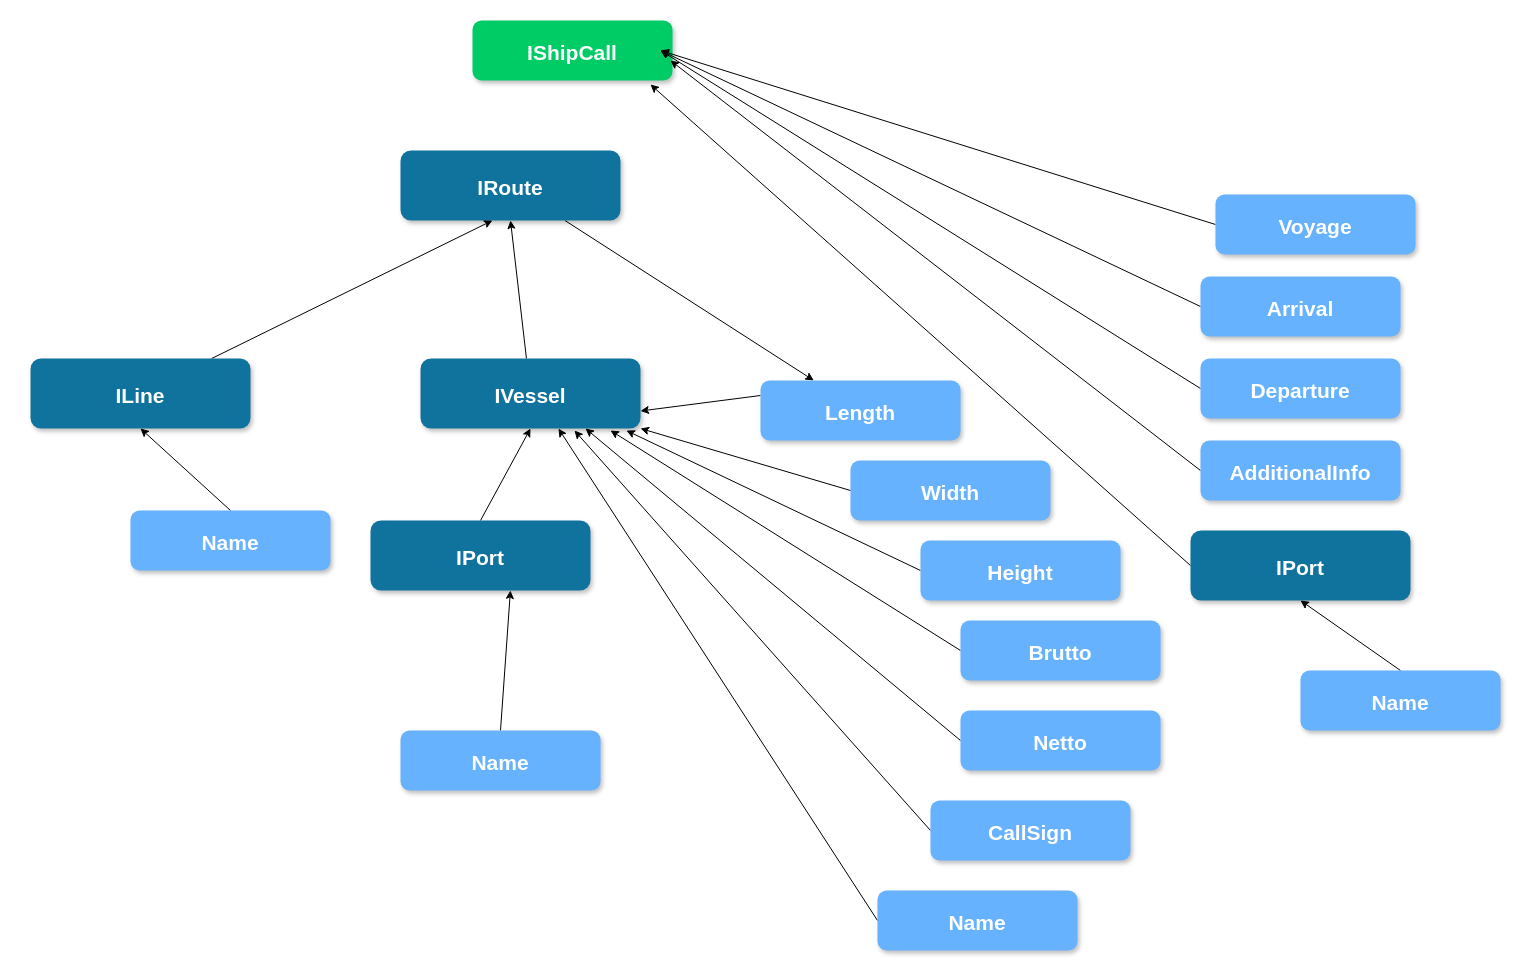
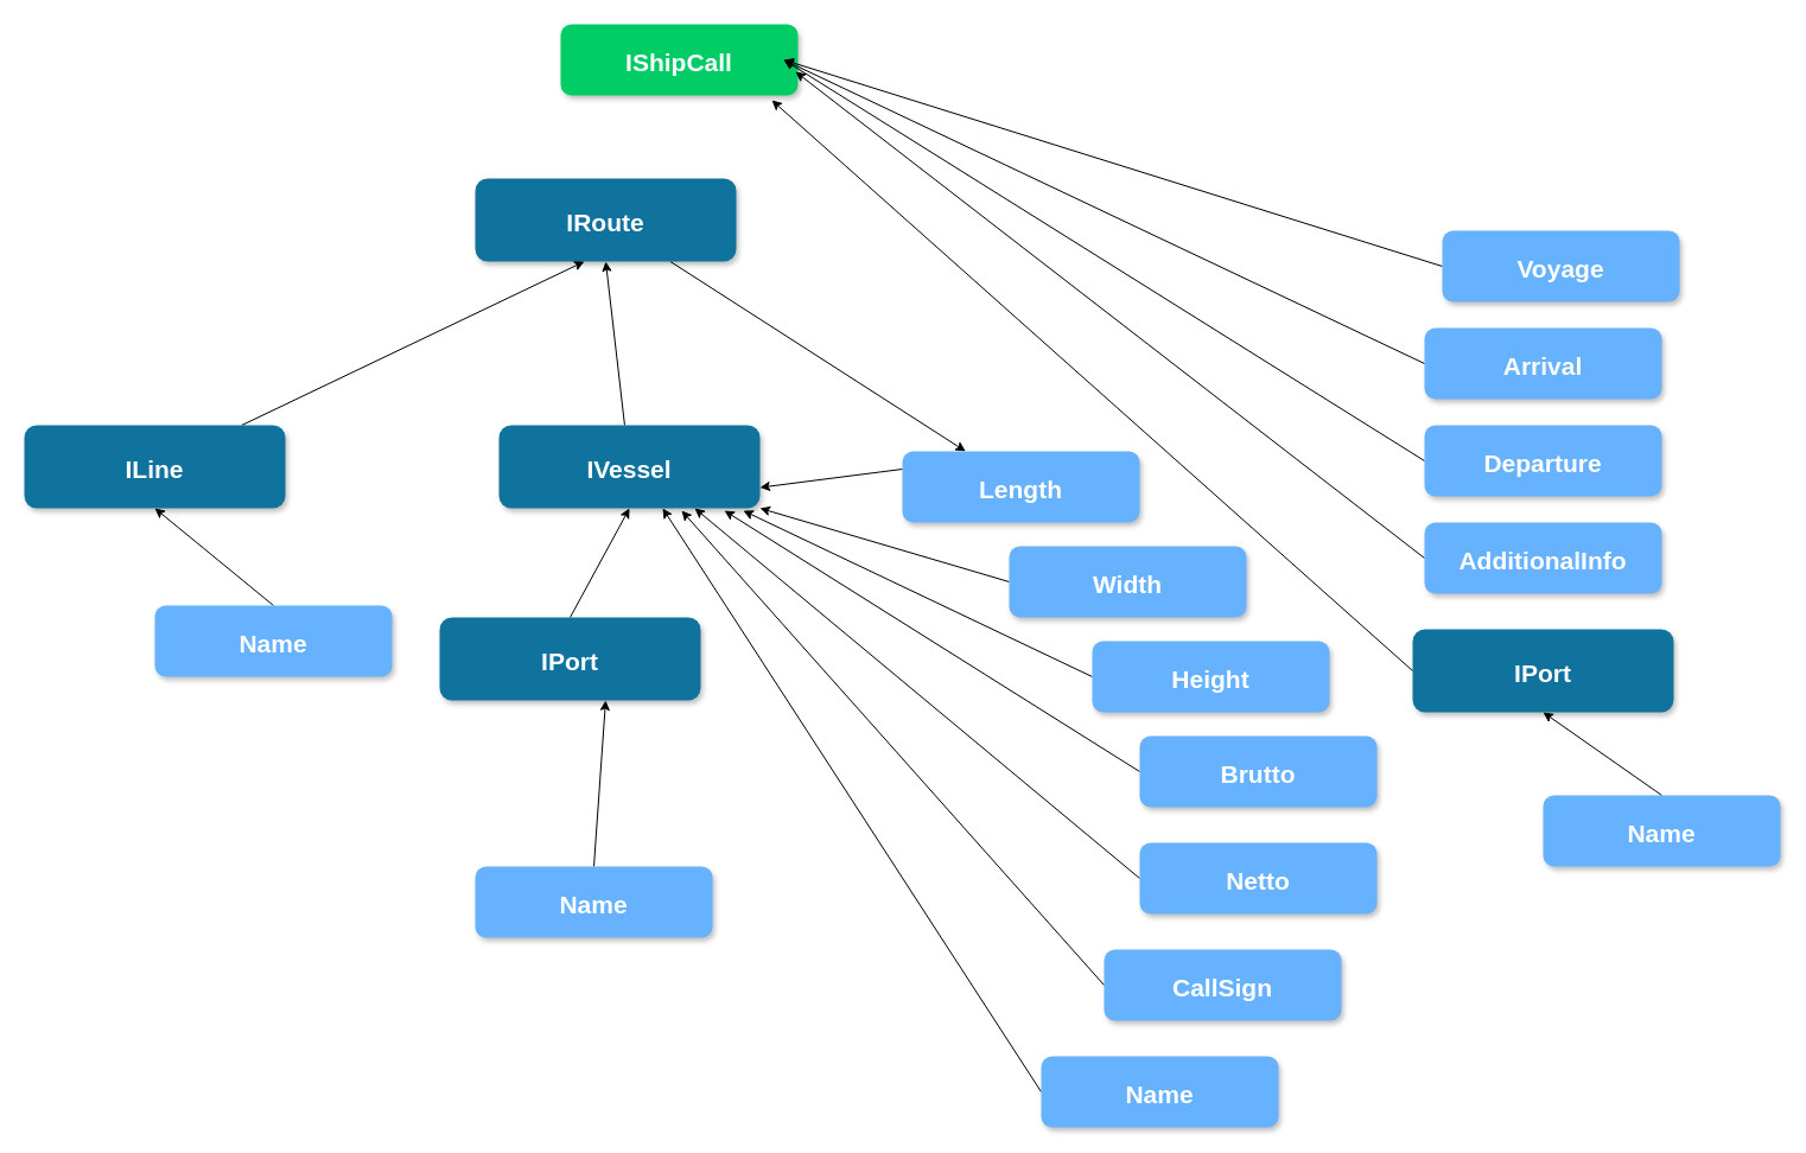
- <mxCell id="15" value="ILine" style="rounded=1;fillColor=#10739E;strokeColor=none;shadow=1;gradientColor=none;fontStyle=1;fontColor=#FFFFFF;fontSize=21&#10;;" parent="1" vertex="1"><mxGeometry x="30" y="358" width="220" height="70" as="geometry" /></mxCell>
+ <mxCell id="15" value="ILine" style="rounded=1;fillColor=#10739E;strokeColor=none;shadow=1;gradientColor=none;fontStyle=1;fontColor=#FFFFFF;fontSize=21&#10;;" parent="1" vertex="1"><mxGeometry x="20" y="358" width="220" height="70" as="geometry" /></mxCell>
